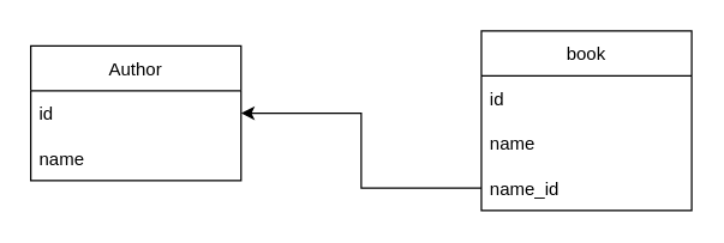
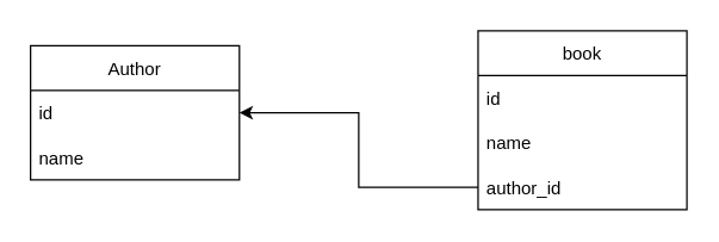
- <mxCell id="8" value="name_id" style="text;strokeColor=none;fillColor=none;align=left;verticalAlign=middle;spacingLeft=4;spacingRight=4;overflow=hidden;points=[[0,0.5],[1,0.5]];portConstraint=eastwest;rotatable=0;" vertex="1" parent="5"><mxGeometry y="90" width="140" height="30" as="geometry" /></mxCell>
+ <mxCell id="8" value="author_id" style="text;strokeColor=none;fillColor=none;align=left;verticalAlign=middle;spacingLeft=4;spacingRight=4;overflow=hidden;points=[[0,0.5],[1,0.5]];portConstraint=eastwest;rotatable=0;" vertex="1" parent="5"><mxGeometry y="90" width="140" height="30" as="geometry" /></mxCell>
